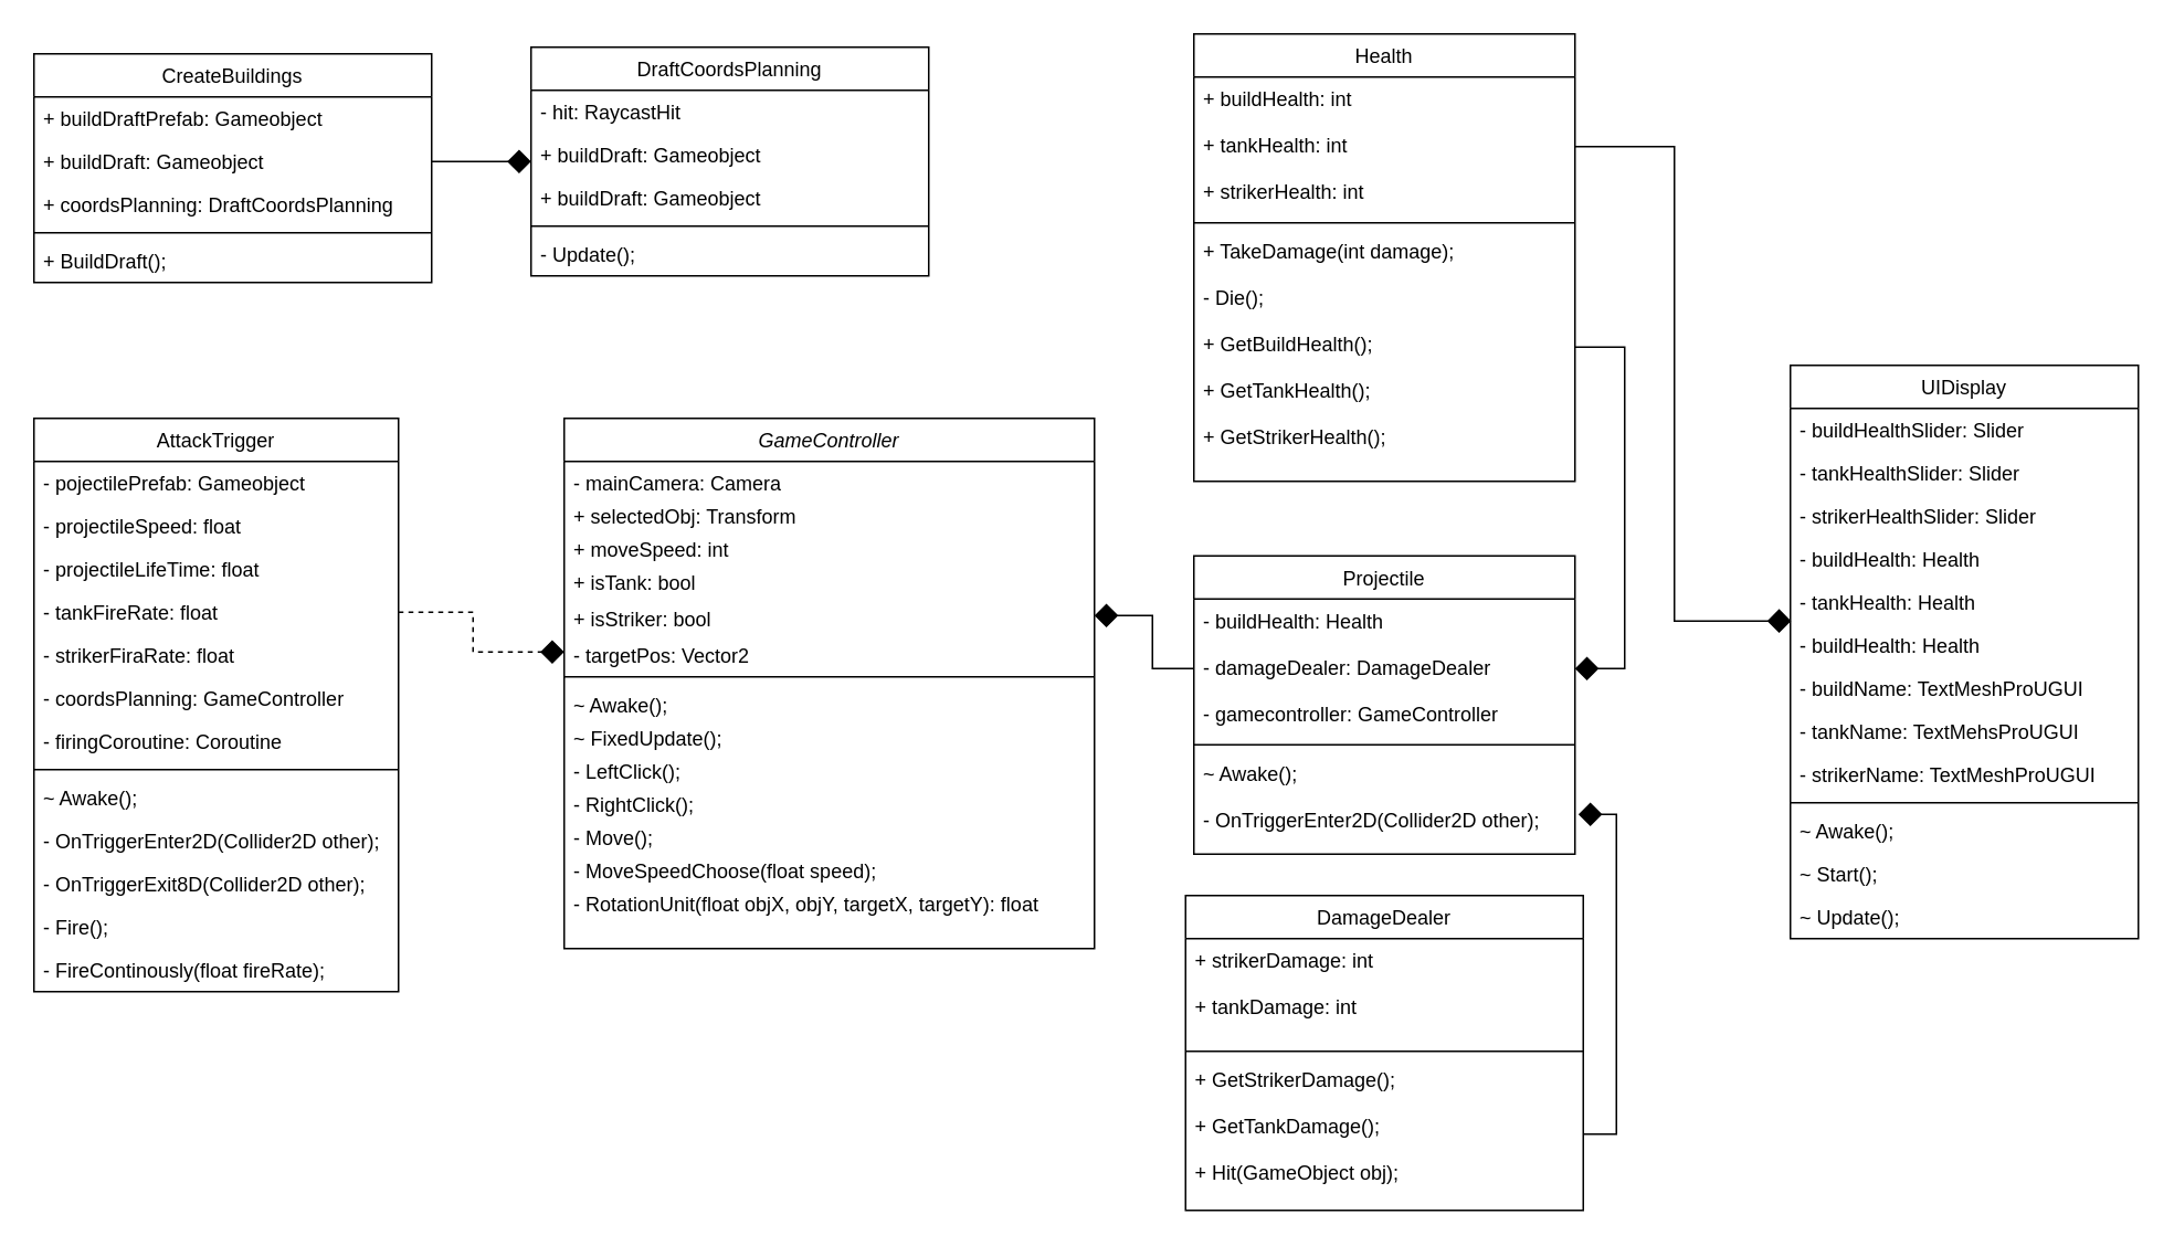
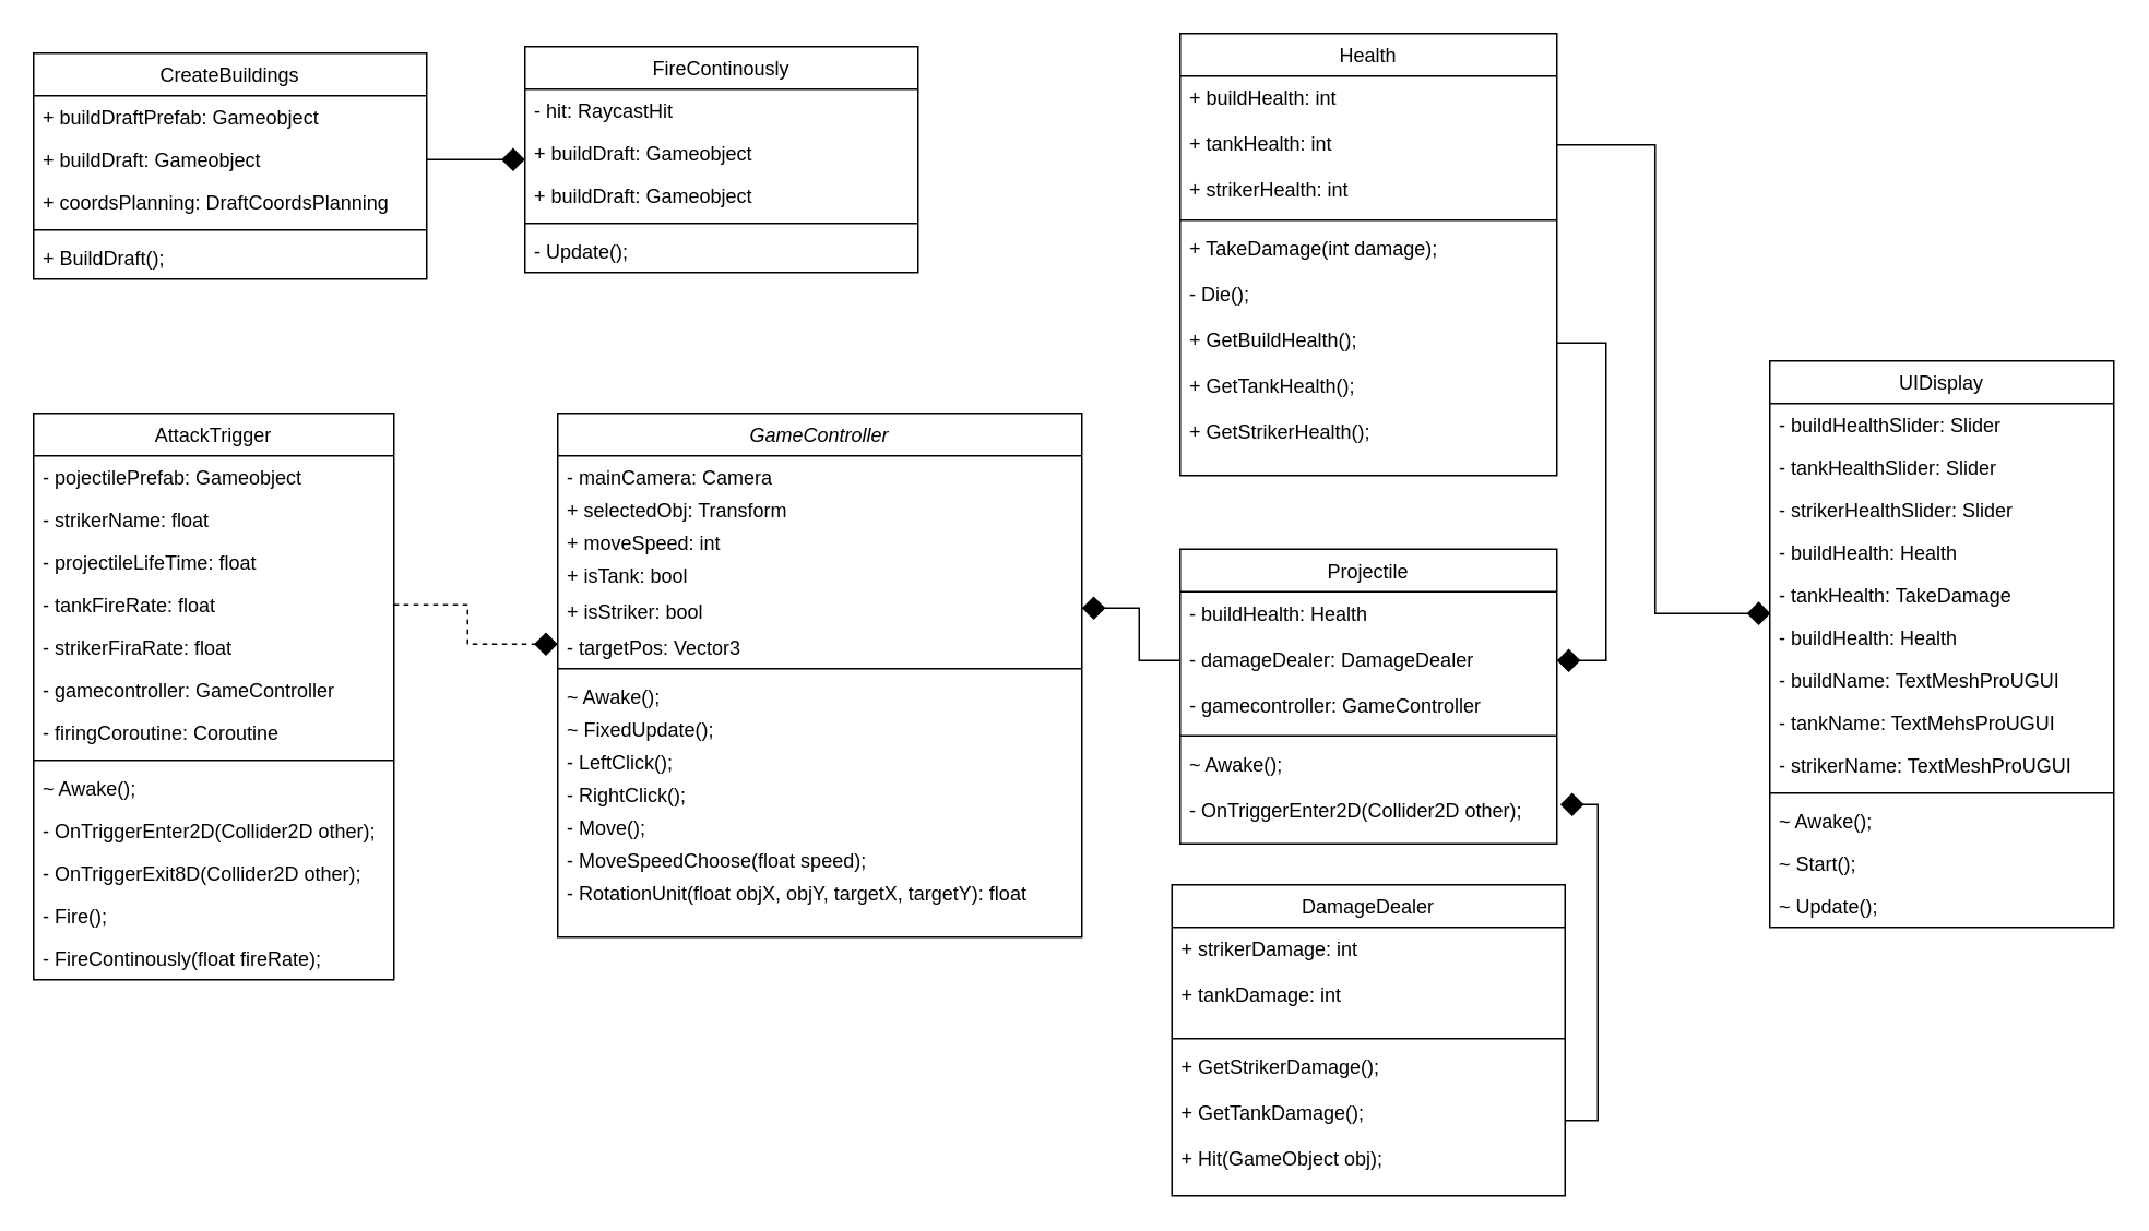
- <mxCell id="37" value="DraftCoordsPlanning" style="swimlane;fontStyle=0;align=center;verticalAlign=top;childLayout=stackLayout;horizontal=1;startSize=26;horizontalStack=0;resizeParent=1;resizeLast=0;collapsible=1;marginBottom=0;rounded=0;shadow=0;strokeWidth=1;" vertex="1" parent="1"><mxGeometry x="320" y="28" width="240" height="138" as="geometry"><mxRectangle x="340" y="380" width="170" height="26" as="alternateBounds" /></mxGeometry></mxCell>
+ <mxCell id="37" value="FireContinously" style="swimlane;fontStyle=0;align=center;verticalAlign=top;childLayout=stackLayout;horizontal=1;startSize=26;horizontalStack=0;resizeParent=1;resizeLast=0;collapsible=1;marginBottom=0;rounded=0;shadow=0;strokeWidth=1;" vertex="1" parent="1"><mxGeometry x="320" y="28" width="240" height="138" as="geometry"><mxRectangle x="340" y="380" width="170" height="26" as="alternateBounds" /></mxGeometry></mxCell>
- <mxCell id="45" value="- projectileSpeed: float" style="text;align=left;verticalAlign=top;spacingLeft=4;spacingRight=4;overflow=hidden;rotatable=0;points=[[0,0.5],[1,0.5]];portConstraint=eastwest;" vertex="1" parent="43"><mxGeometry y="52" width="220" height="26" as="geometry" /></mxCell>
+ <mxCell id="45" value="- strikerName: float" style="text;align=left;verticalAlign=top;spacingLeft=4;spacingRight=4;overflow=hidden;rotatable=0;points=[[0,0.5],[1,0.5]];portConstraint=eastwest;" vertex="1" parent="43"><mxGeometry y="52" width="220" height="26" as="geometry" /></mxCell>
- <mxCell id="22" value="- tankHealth: Health" style="text;align=left;verticalAlign=top;spacingLeft=4;spacingRight=4;overflow=hidden;rotatable=0;points=[[0,0.5],[1,0.5]];portConstraint=eastwest;" vertex="1" parent="17"><mxGeometry y="130" width="210" height="26" as="geometry" /></mxCell>
+ <mxCell id="22" value="- tankHealth: TakeDamage" style="text;align=left;verticalAlign=top;spacingLeft=4;spacingRight=4;overflow=hidden;rotatable=0;points=[[0,0.5],[1,0.5]];portConstraint=eastwest;" vertex="1" parent="17"><mxGeometry y="130" width="210" height="26" as="geometry" /></mxCell>
- <mxCell id="8" value="- targetPos: Vector2" style="text;align=left;verticalAlign=top;spacingLeft=4;spacingRight=4;overflow=hidden;rotatable=0;points=[[0,0.5],[1,0.5]];portConstraint=eastwest;rounded=0;shadow=0;html=0;" vertex="1" parent="2"><mxGeometry y="130" width="320" height="22" as="geometry" /></mxCell>
+ <mxCell id="8" value="- targetPos: Vector3" style="text;align=left;verticalAlign=top;spacingLeft=4;spacingRight=4;overflow=hidden;rotatable=0;points=[[0,0.5],[1,0.5]];portConstraint=eastwest;rounded=0;shadow=0;html=0;" vertex="1" parent="2"><mxGeometry y="130" width="320" height="22" as="geometry" /></mxCell>
- <mxCell id="49" value="- coordsPlanning: GameController" style="text;align=left;verticalAlign=top;spacingLeft=4;spacingRight=4;overflow=hidden;rotatable=0;points=[[0,0.5],[1,0.5]];portConstraint=eastwest;" vertex="1" parent="43"><mxGeometry y="156" width="220" height="26" as="geometry" /></mxCell>
+ <mxCell id="49" value="- gamecontroller: GameController" style="text;align=left;verticalAlign=top;spacingLeft=4;spacingRight=4;overflow=hidden;rotatable=0;points=[[0,0.5],[1,0.5]];portConstraint=eastwest;" vertex="1" parent="43"><mxGeometry y="156" width="220" height="26" as="geometry" /></mxCell>
